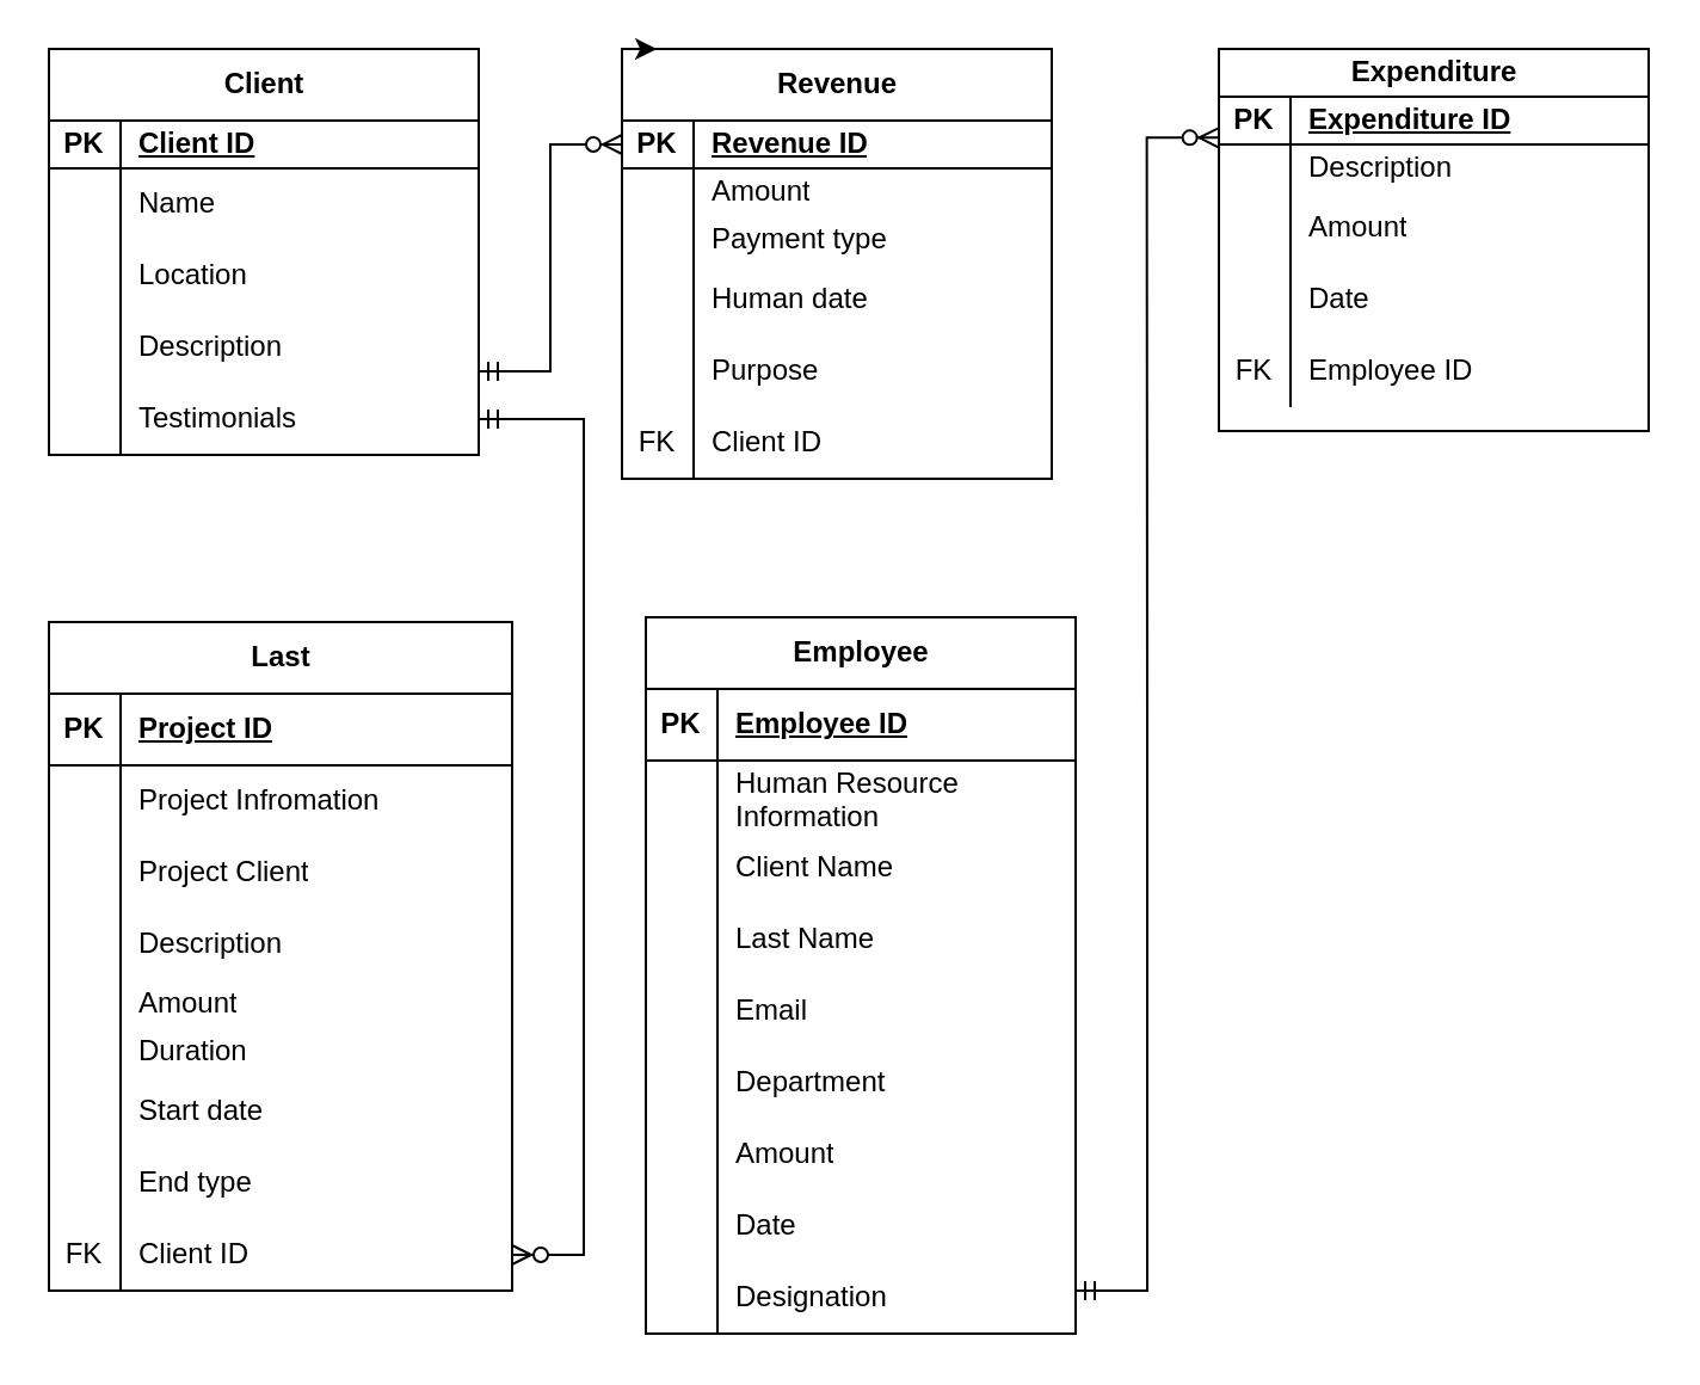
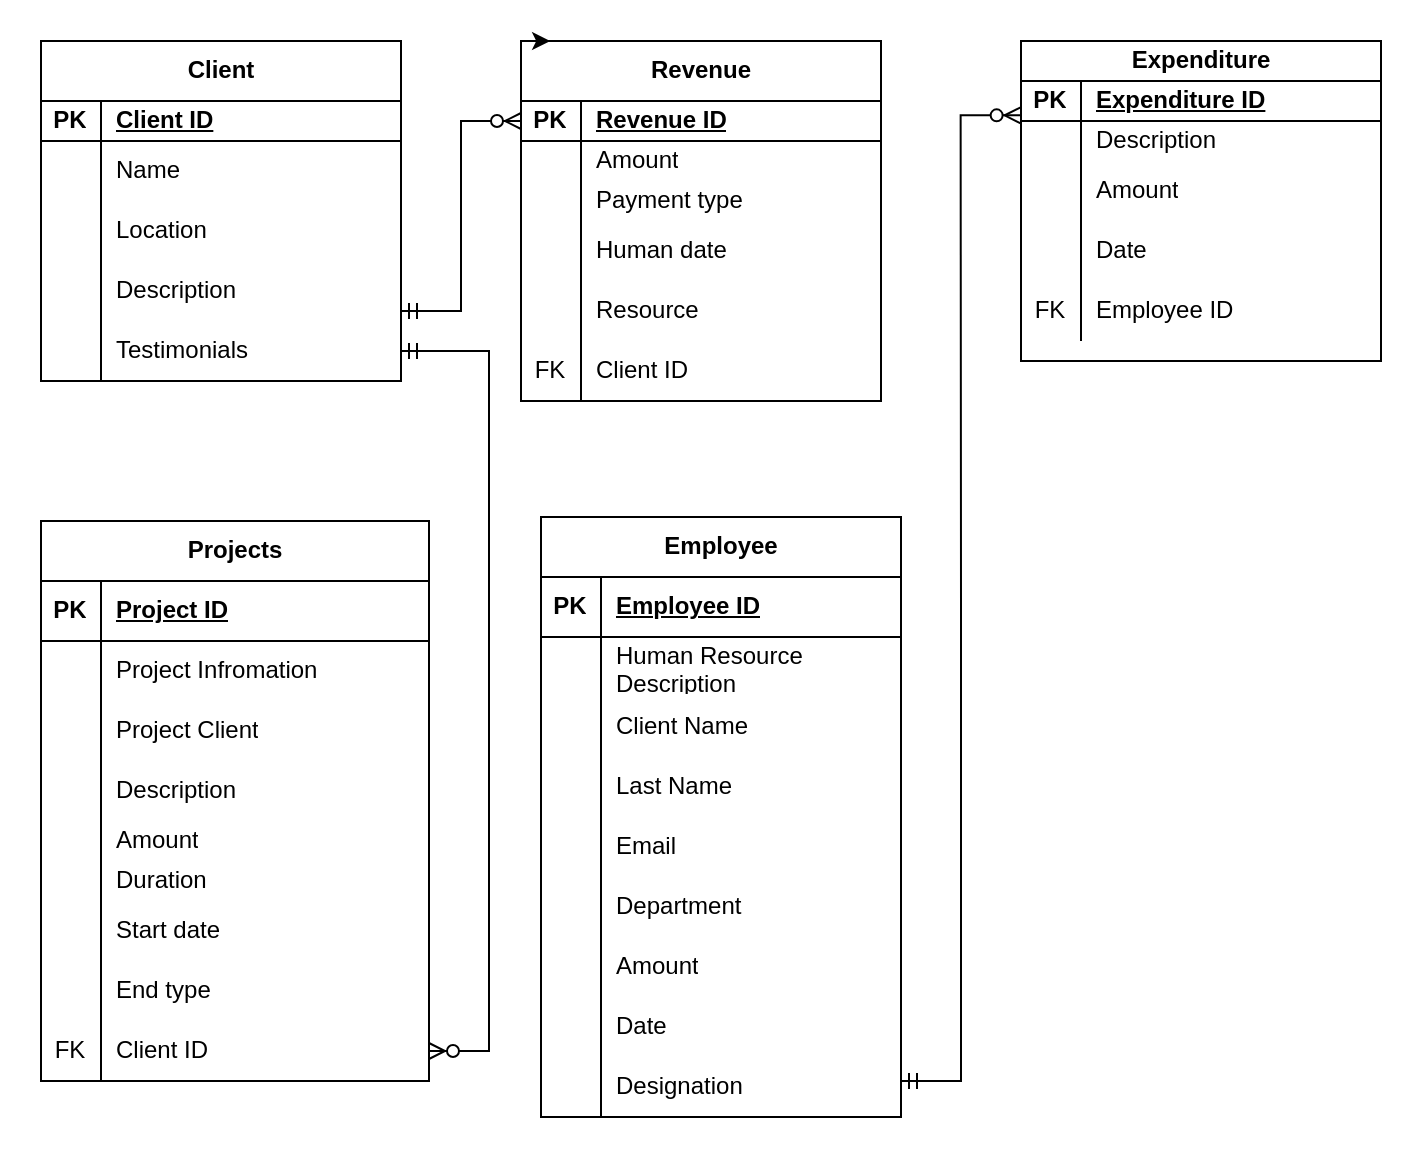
- <mxCell id="33" value="Purpose" style="shape=partialRectangle;connectable=0;fillColor=none;top=0;left=0;bottom=0;right=0;align=left;spacingLeft=6;overflow=hidden;whiteSpace=wrap;html=1;" parent="31" vertex="1"><mxGeometry x="30" width="150" height="30" as="geometry"><mxRectangle width="150" height="30" as="alternateBounds" /></mxGeometry></mxCell>
+ <mxCell id="33" value="Resource" style="shape=partialRectangle;connectable=0;fillColor=none;top=0;left=0;bottom=0;right=0;align=left;spacingLeft=6;overflow=hidden;whiteSpace=wrap;html=1;" parent="31" vertex="1"><mxGeometry x="30" width="150" height="30" as="geometry"><mxRectangle width="150" height="30" as="alternateBounds" /></mxGeometry></mxCell>
- <mxCell id="38" value="Last" style="shape=table;startSize=30;container=1;collapsible=1;childLayout=tableLayout;fixedRows=1;rowLines=0;fontStyle=1;align=center;resizeLast=1;html=1;" parent="1" vertex="1"><mxGeometry x="20" y="260" width="194" height="280" as="geometry" /></mxCell>
+ <mxCell id="38" value="Projects" style="shape=table;startSize=30;container=1;collapsible=1;childLayout=tableLayout;fixedRows=1;rowLines=0;fontStyle=1;align=center;resizeLast=1;html=1;" parent="1" vertex="1"><mxGeometry x="20" y="260" width="194" height="280" as="geometry" /></mxCell>
- <mxCell id="91" value="Human Resource Information" style="shape=partialRectangle;connectable=0;fillColor=none;top=0;left=0;bottom=0;right=0;align=left;spacingLeft=6;overflow=hidden;whiteSpace=wrap;html=1;" vertex="1" parent="89"><mxGeometry x="30" width="150" height="30" as="geometry"><mxRectangle width="150" height="30" as="alternateBounds" /></mxGeometry></mxCell>
+ <mxCell id="91" value="Human Resource Description" style="shape=partialRectangle;connectable=0;fillColor=none;top=0;left=0;bottom=0;right=0;align=left;spacingLeft=6;overflow=hidden;whiteSpace=wrap;html=1;" vertex="1" parent="89"><mxGeometry x="30" width="150" height="30" as="geometry"><mxRectangle width="150" height="30" as="alternateBounds" /></mxGeometry></mxCell>
